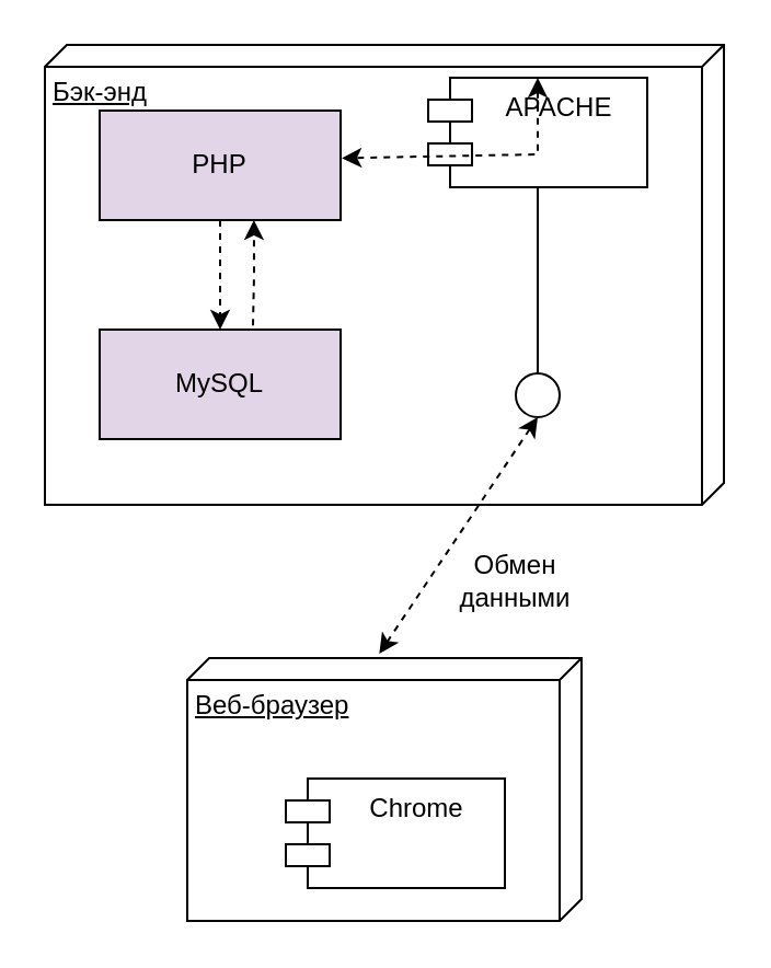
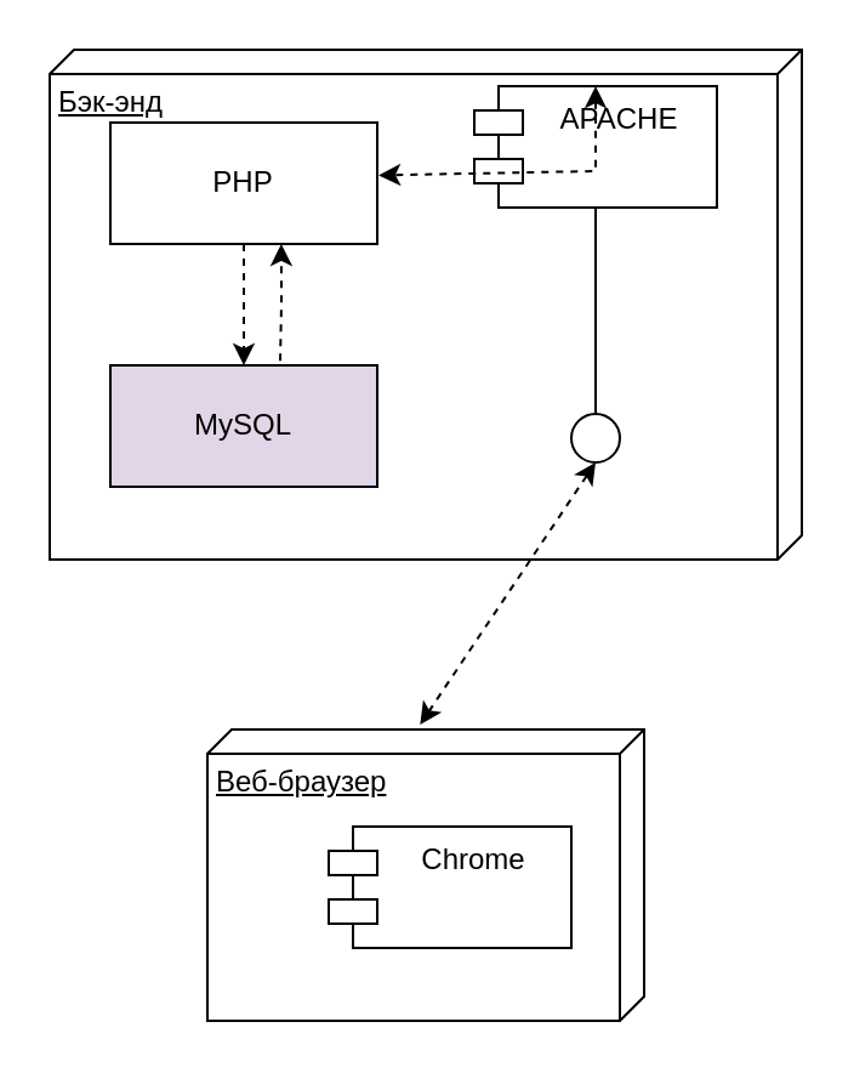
- <mxCell id="7" value="&lt;div&gt;PHP&lt;/div&gt;" style="html=1;whiteSpace=wrap;fillColor=#e1d5e7;" vertex="1" parent="1"><mxGeometry x="45" y="50" width="110" height="50" as="geometry" /></mxCell>
+ <mxCell id="7" value="&lt;div&gt;PHP&lt;/div&gt;" style="html=1;whiteSpace=wrap;" vertex="1" parent="1"><mxGeometry x="45" y="50" width="110" height="50" as="geometry" /></mxCell>
- <mxCell id="14" value="&lt;div&gt;Обмен &lt;br&gt;&lt;/div&gt;&lt;div&gt;данными&lt;/div&gt;" style="text;html=1;align=center;verticalAlign=middle;whiteSpace=wrap;rounded=0;" vertex="1" parent="1"><mxGeometry x="205" y="250" width="60" height="30" as="geometry" /></mxCell>
- <mxCell id="4" value="Chrome" style="shape=module;align=left;spacingLeft=20;align=center;verticalAlign=top;whiteSpace=wrap;html=1;" vertex="1" parent="1"><mxGeometry x="130" y="355" width="100" height="50" as="geometry" /></mxCell>
+ <mxCell id="4" value="Chrome" style="shape=module;align=left;spacingLeft=20;align=center;verticalAlign=top;whiteSpace=wrap;html=1;" vertex="1" parent="1"><mxGeometry x="135" y="340" width="100" height="50" as="geometry" /></mxCell>
